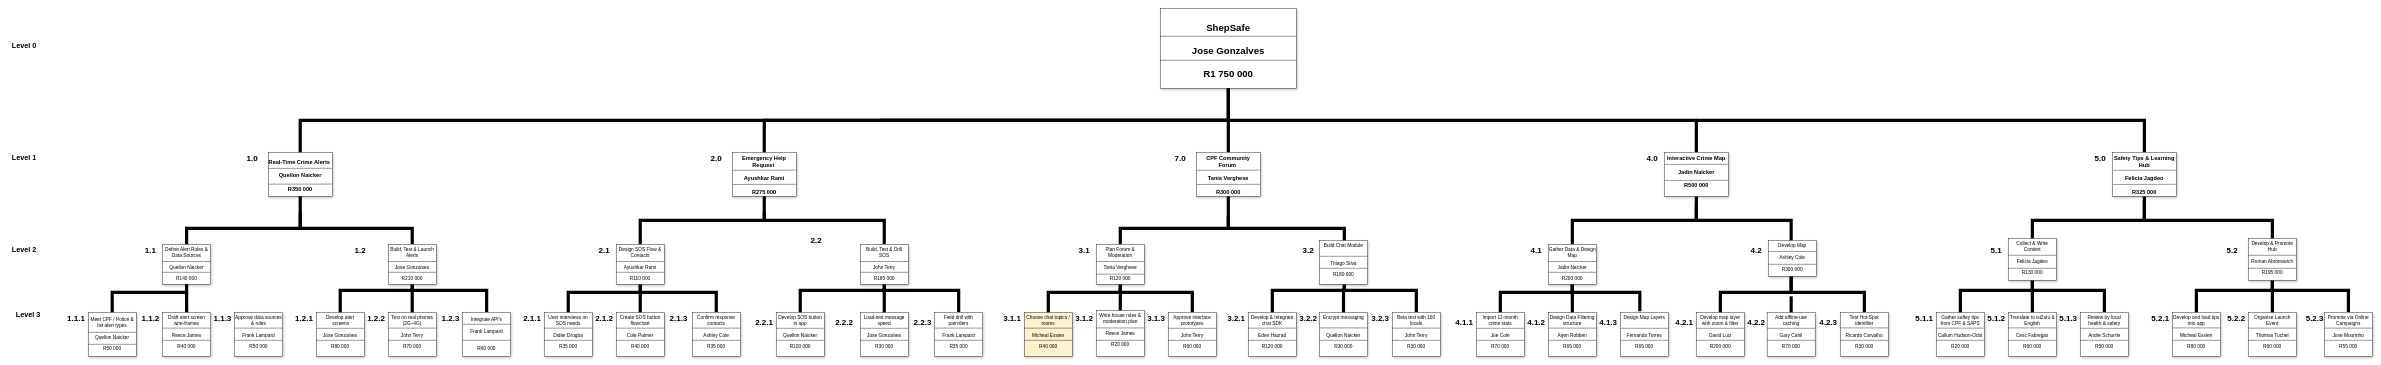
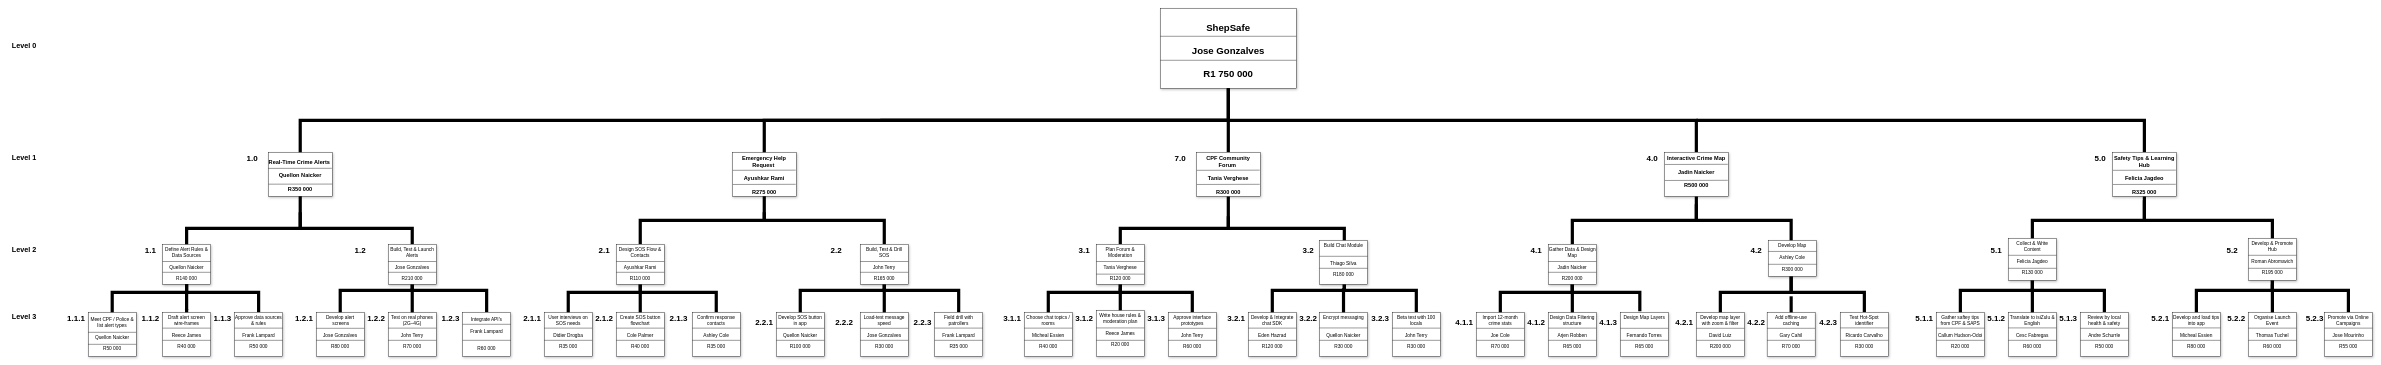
- <mxCell id="88" value="&lt;b&gt;&lt;font style=&quot;font-size: 20px;&quot;&gt;2.0&lt;/font&gt;&lt;/b&gt;" style="text;html=1;align=center;verticalAlign=middle;whiteSpace=wrap;rounded=0;" parent="1" vertex="1"><mxGeometry x="1760" y="380" width="60" height="30" as="geometry" /></mxCell>
- <mxCell id="95" value="&lt;b&gt;&lt;font style=&quot;font-size: 20px;&quot;&gt;2.2&lt;/font&gt;&lt;/b&gt;" style="text;html=1;align=center;verticalAlign=middle;whiteSpace=wrap;rounded=0;" parent="1" vertex="1"><mxGeometry x="2010" y="585" width="60" height="30" as="geometry" /></mxCell>
+ <mxCell id="95" value="&lt;b&gt;&lt;font style=&quot;font-size: 20px;&quot;&gt;2.2&lt;/font&gt;&lt;/b&gt;" style="text;html=1;align=center;verticalAlign=middle;whiteSpace=wrap;rounded=0;" parent="1" vertex="1"><mxGeometry x="2060" y="610" width="60" height="30" as="geometry" /></mxCell>
+ <mxCell id="27" value="" style="edgeStyle=elbowEdgeStyle;elbow=vertical;rounded=0;fontColor=#000000;endArrow=none;endFill=0;strokeWidth=8;entryX=0.5;entryY=0;entryDx=0;entryDy=0;exitX=0.5;exitY=1;exitDx=0;exitDy=0;" parent="1" source="7" edge="1" target="29"><mxGeometry width="100" height="100" relative="1" as="geometry"><mxPoint x="466" y="690" as="sourcePoint" /><mxPoint x="646" y="740" as="targetPoint" /><Array as="points"><mxPoint x="560" y="730" /></Array></mxGeometry></mxCell>
- <mxCell id="23" value="&lt;b&gt;&lt;font style=&quot;font-size: 18px;&quot;&gt;Level 3&lt;/font&gt;&lt;/b&gt;" style="text;html=1;align=center;verticalAlign=middle;whiteSpace=wrap;rounded=0;" parent="1" vertex="1"><mxGeometry x="30" y="770" width="80" height="30" as="geometry" /></mxCell>
+ <mxCell id="23" value="&lt;b&gt;&lt;font style=&quot;font-size: 18px;&quot;&gt;Level 3&lt;/font&gt;&lt;/b&gt;" style="text;html=1;align=center;verticalAlign=middle;whiteSpace=wrap;rounded=0;" parent="1" vertex="1"><mxGeometry x="20" y="775" width="80" height="30" as="geometry" /></mxCell>
- <mxCell id="48" value="Choose chat topics / rooms&#10;&#10;Micheal Essien&#10;&#10;R40 000" style="whiteSpace=wrap;rounded=0;shadow=1;verticalAlign=top;fontStyle=0;fillColor=#fff2cc;" parent="1" vertex="1"><mxGeometry x="2560" y="780" width="120" height="110" as="geometry" /></mxCell>
+ <mxCell id="48" value="Choose chat topics / rooms&#10;&#10;Micheal Essien&#10;&#10;R40 000" style="whiteSpace=wrap;rounded=0;shadow=1;verticalAlign=top;fontStyle=0" parent="1" vertex="1"><mxGeometry x="2560" y="780" width="120" height="110" as="geometry" /></mxCell>
